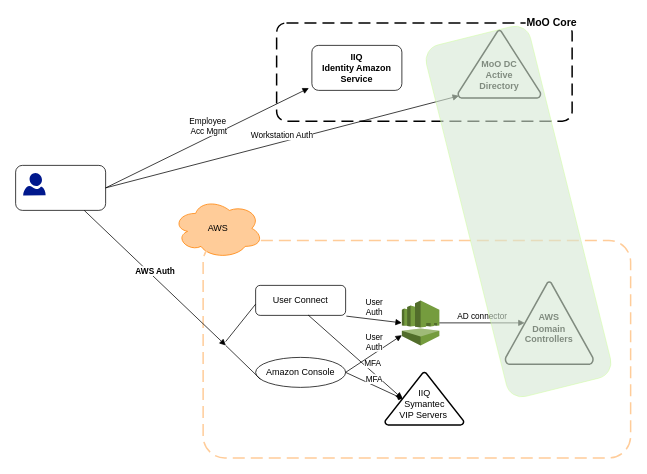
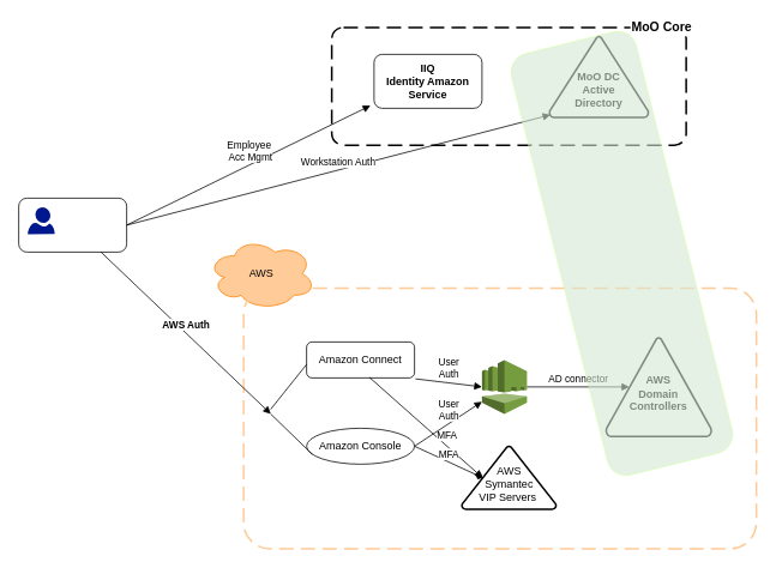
- <mxCell id="11" value="User Connect" style="rounded=1;whiteSpace=wrap;html=1;strokeColor=#000000;fillColor=none;gradientColor=none;" vertex="1" parent="1"><mxGeometry x="340" y="380" width="120" height="40" as="geometry" /></mxCell>
+ <mxCell id="11" value="Amazon Connect" style="rounded=1;whiteSpace=wrap;html=1;strokeColor=#000000;fillColor=none;gradientColor=none;" vertex="1" parent="1"><mxGeometry x="340" y="380" width="120" height="40" as="geometry" /></mxCell>
- <mxCell id="14" value="&lt;br&gt;IIQ&lt;br&gt;Symantec&lt;br&gt;VIP Servers&amp;nbsp;" style="strokeWidth=2;html=1;shape=mxgraph.flowchart.extract_or_measurement;whiteSpace=wrap;fillColor=none;gradientColor=none;" vertex="1" parent="1"><mxGeometry x="512.5" y="496" width="105" height="70" as="geometry" /></mxCell>
+ <mxCell id="14" value="&lt;br&gt;AWS&lt;br&gt;Symantec&lt;br&gt;VIP Servers&amp;nbsp;" style="strokeWidth=2;html=1;shape=mxgraph.flowchart.extract_or_measurement;whiteSpace=wrap;fillColor=none;gradientColor=none;" vertex="1" parent="1"><mxGeometry x="512.5" y="496" width="105" height="70" as="geometry" /></mxCell>
